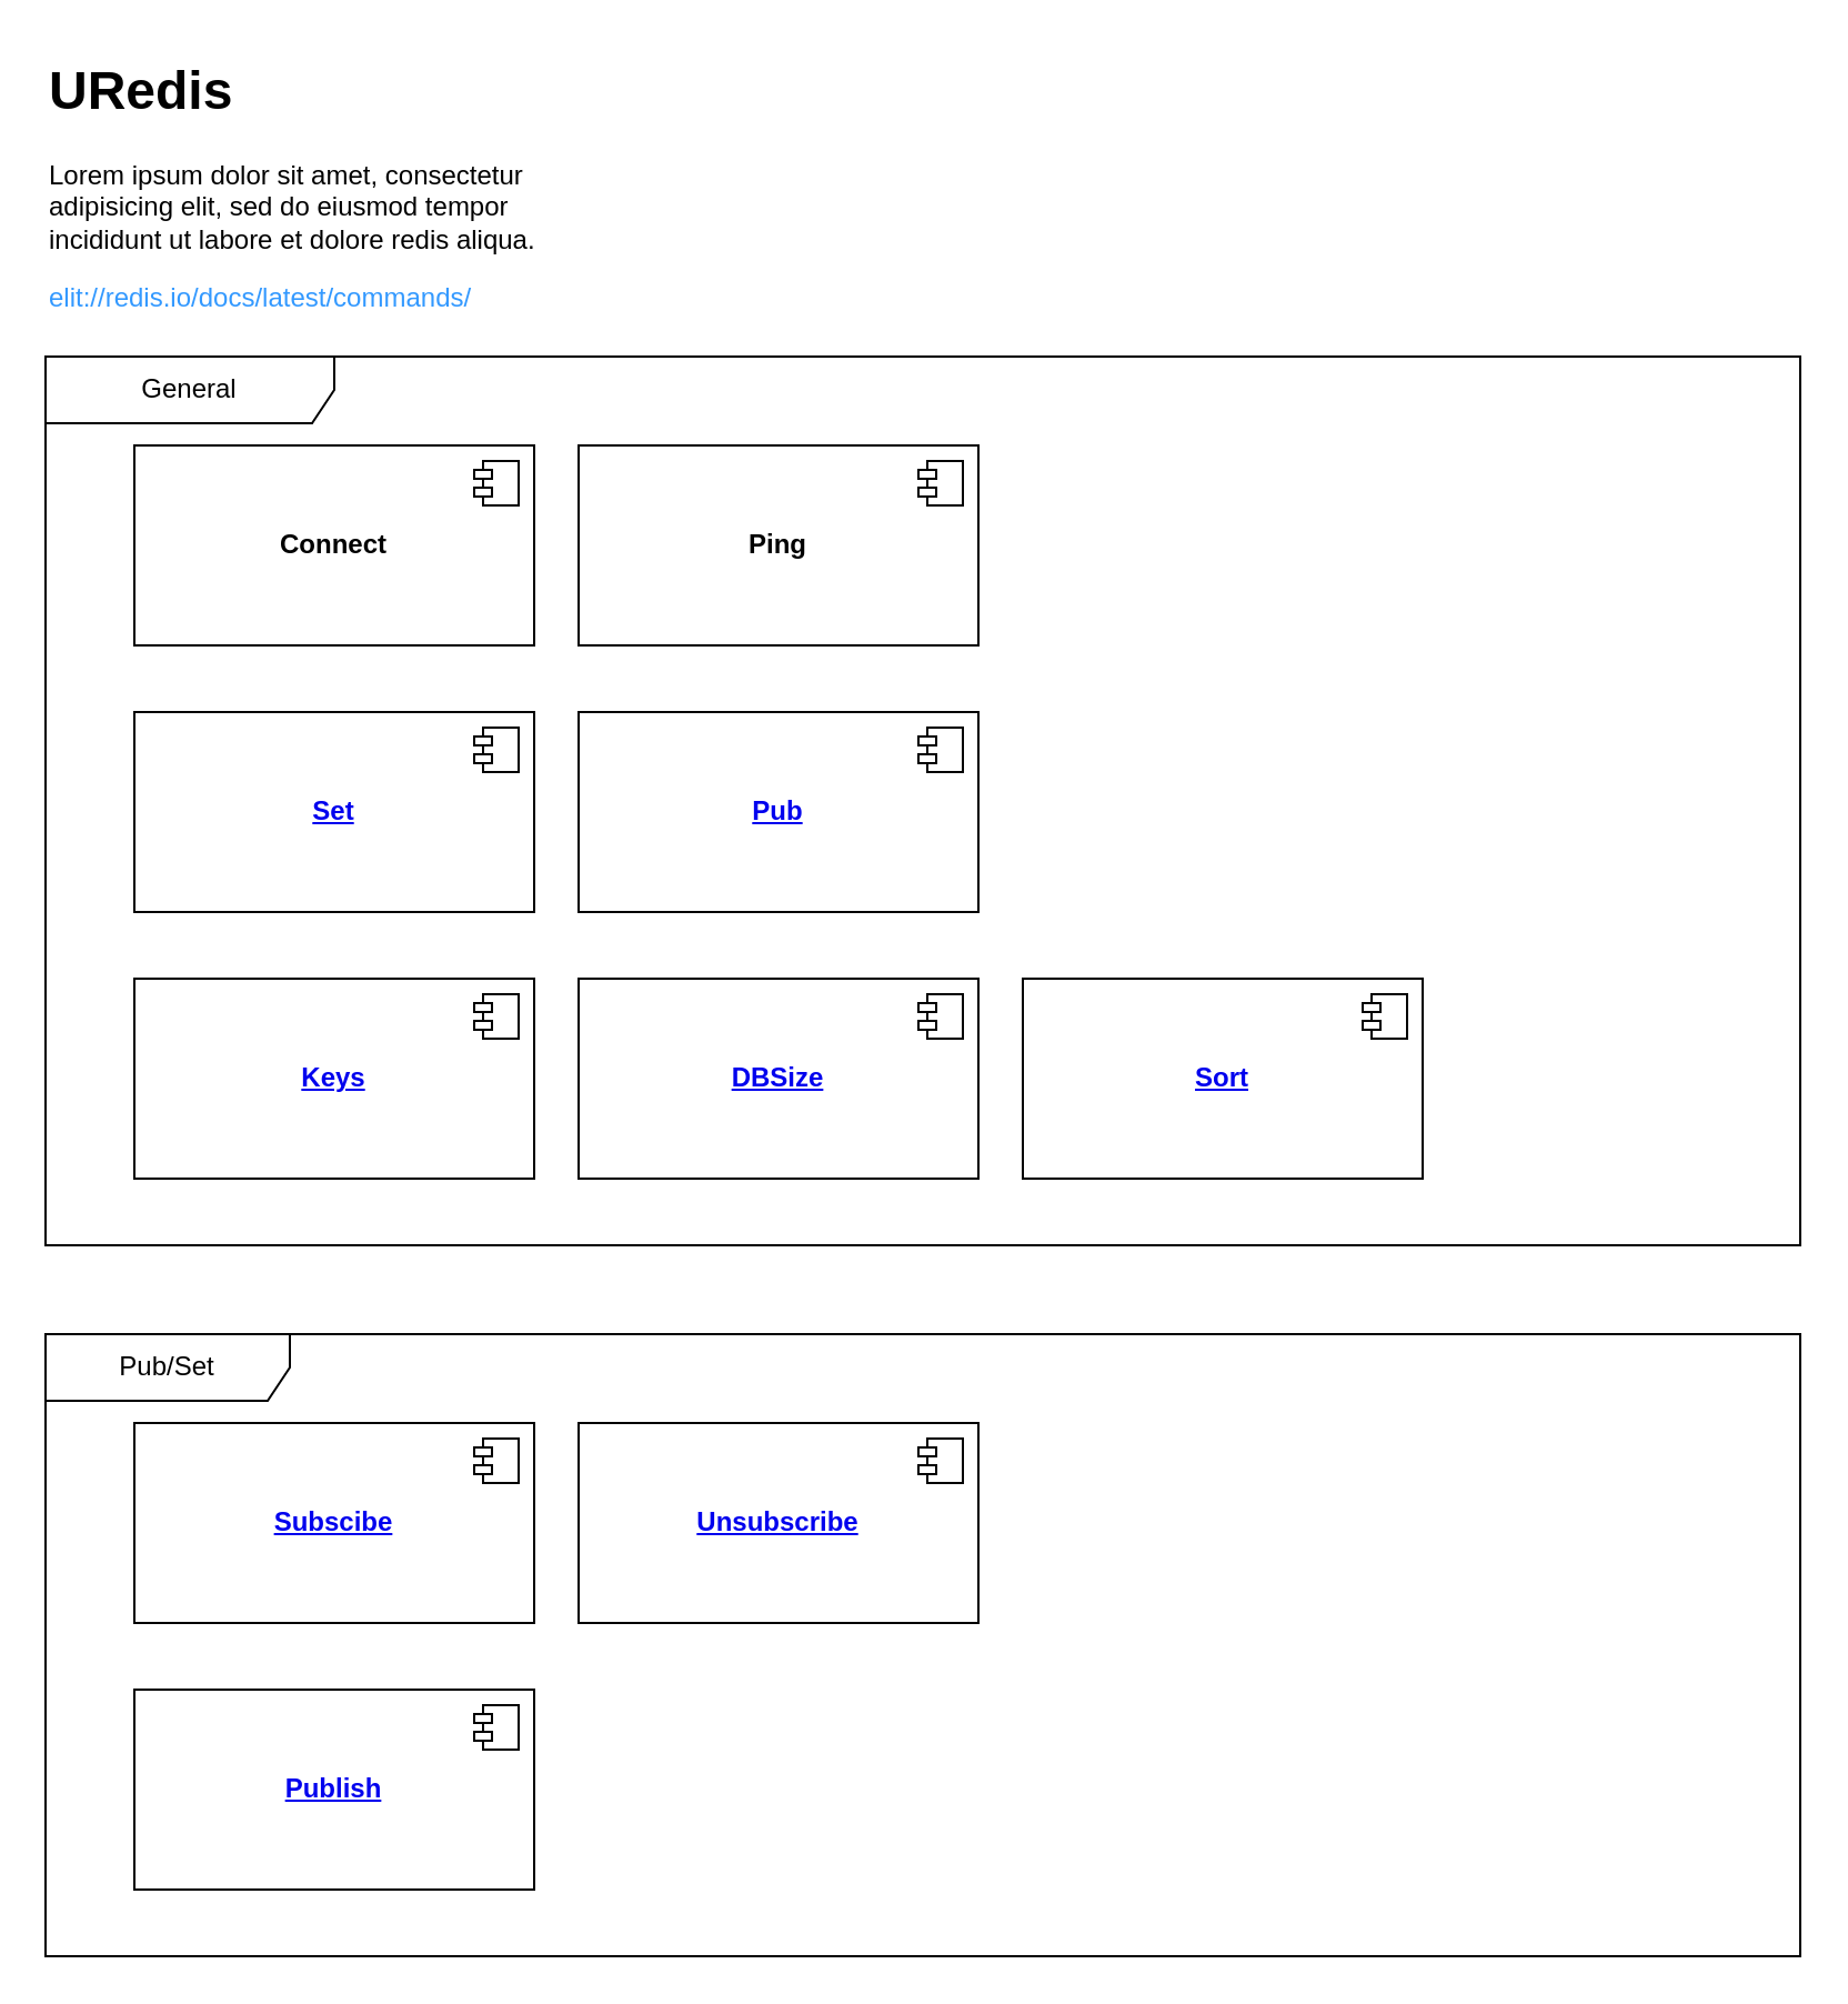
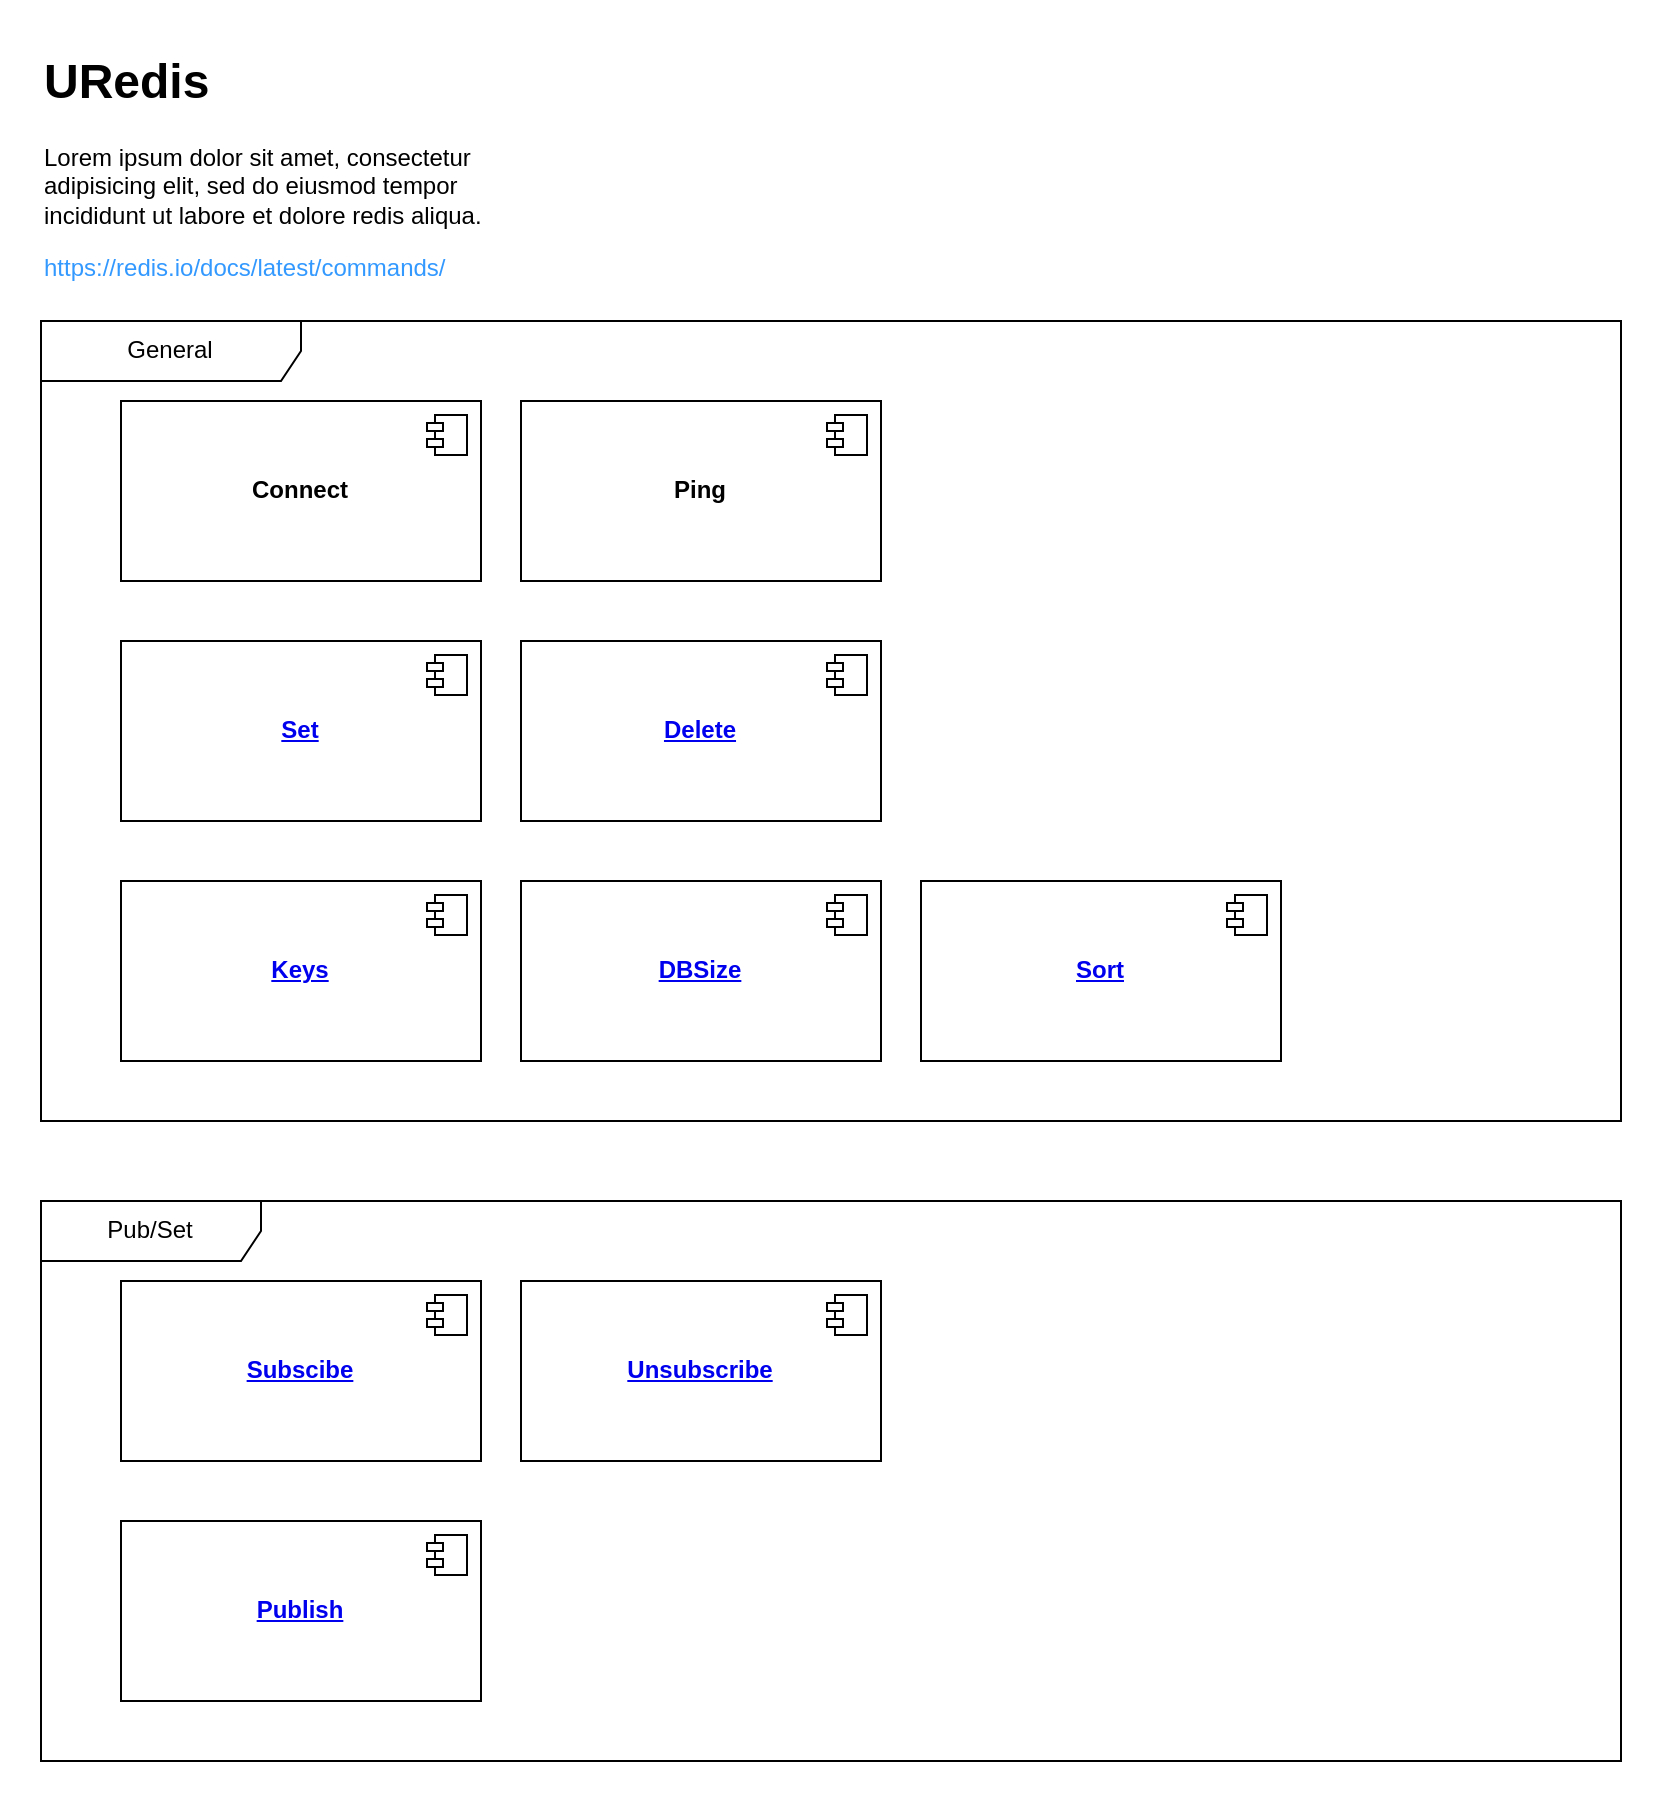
- <mxCell id="14" value="elit://redis.io/docs/latest/commands/" style="text;whiteSpace=wrap;fontColor=#3399FF;" vertex="1" parent="1"><mxGeometry x="20" y="120" width="230" height="30" as="geometry" /></mxCell>
+ <mxCell id="14" value="https://redis.io/docs/latest/commands/" style="text;whiteSpace=wrap;fontColor=#3399FF;" vertex="1" parent="1"><mxGeometry x="20" y="120" width="230" height="30" as="geometry" /></mxCell>
- <mxCell id="17" value="&lt;b&gt;&lt;a href=&quot;https://redis.io/docs/latest/commands/del/&quot;&gt;Pub&lt;/a&gt;&lt;/b&gt;" style="html=1;dropTarget=0;whiteSpace=wrap;" vertex="1" parent="1"><mxGeometry x="260" y="320" width="180" height="90" as="geometry" /></mxCell>
+ <mxCell id="17" value="&lt;b&gt;&lt;a href=&quot;https://redis.io/docs/latest/commands/del/&quot;&gt;Delete&lt;/a&gt;&lt;/b&gt;" style="html=1;dropTarget=0;whiteSpace=wrap;" vertex="1" parent="1"><mxGeometry x="260" y="320" width="180" height="90" as="geometry" /></mxCell>
